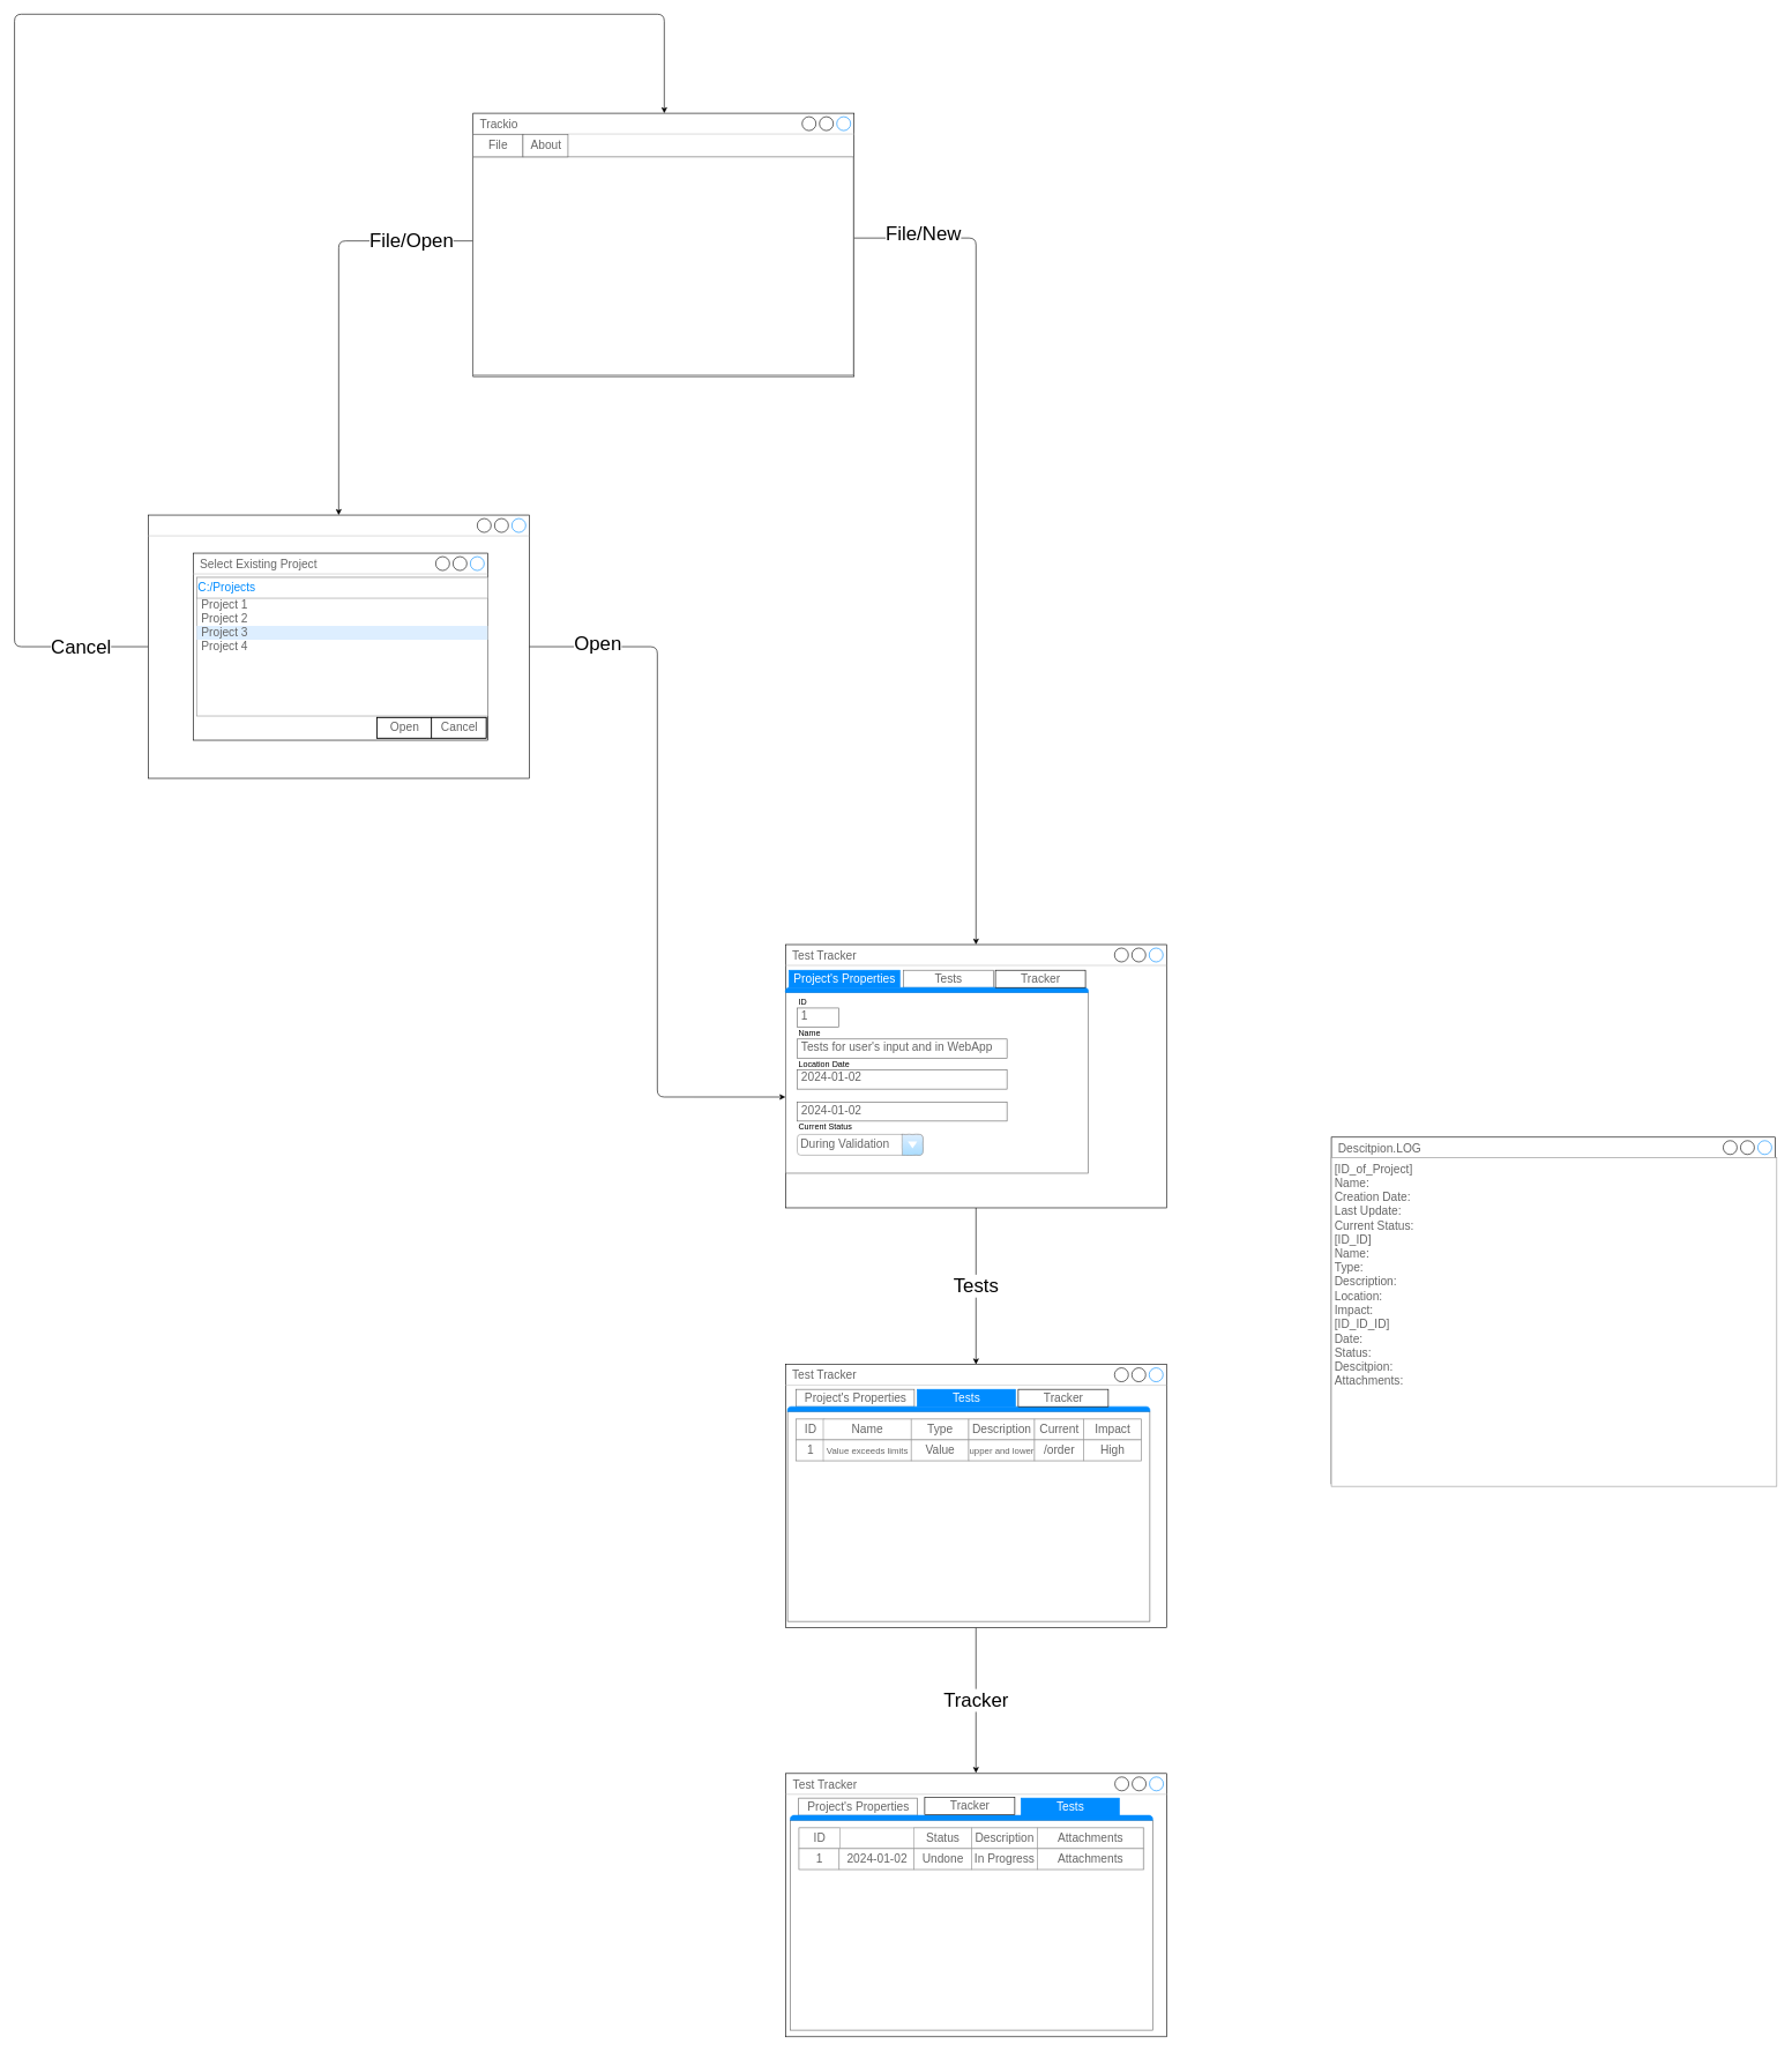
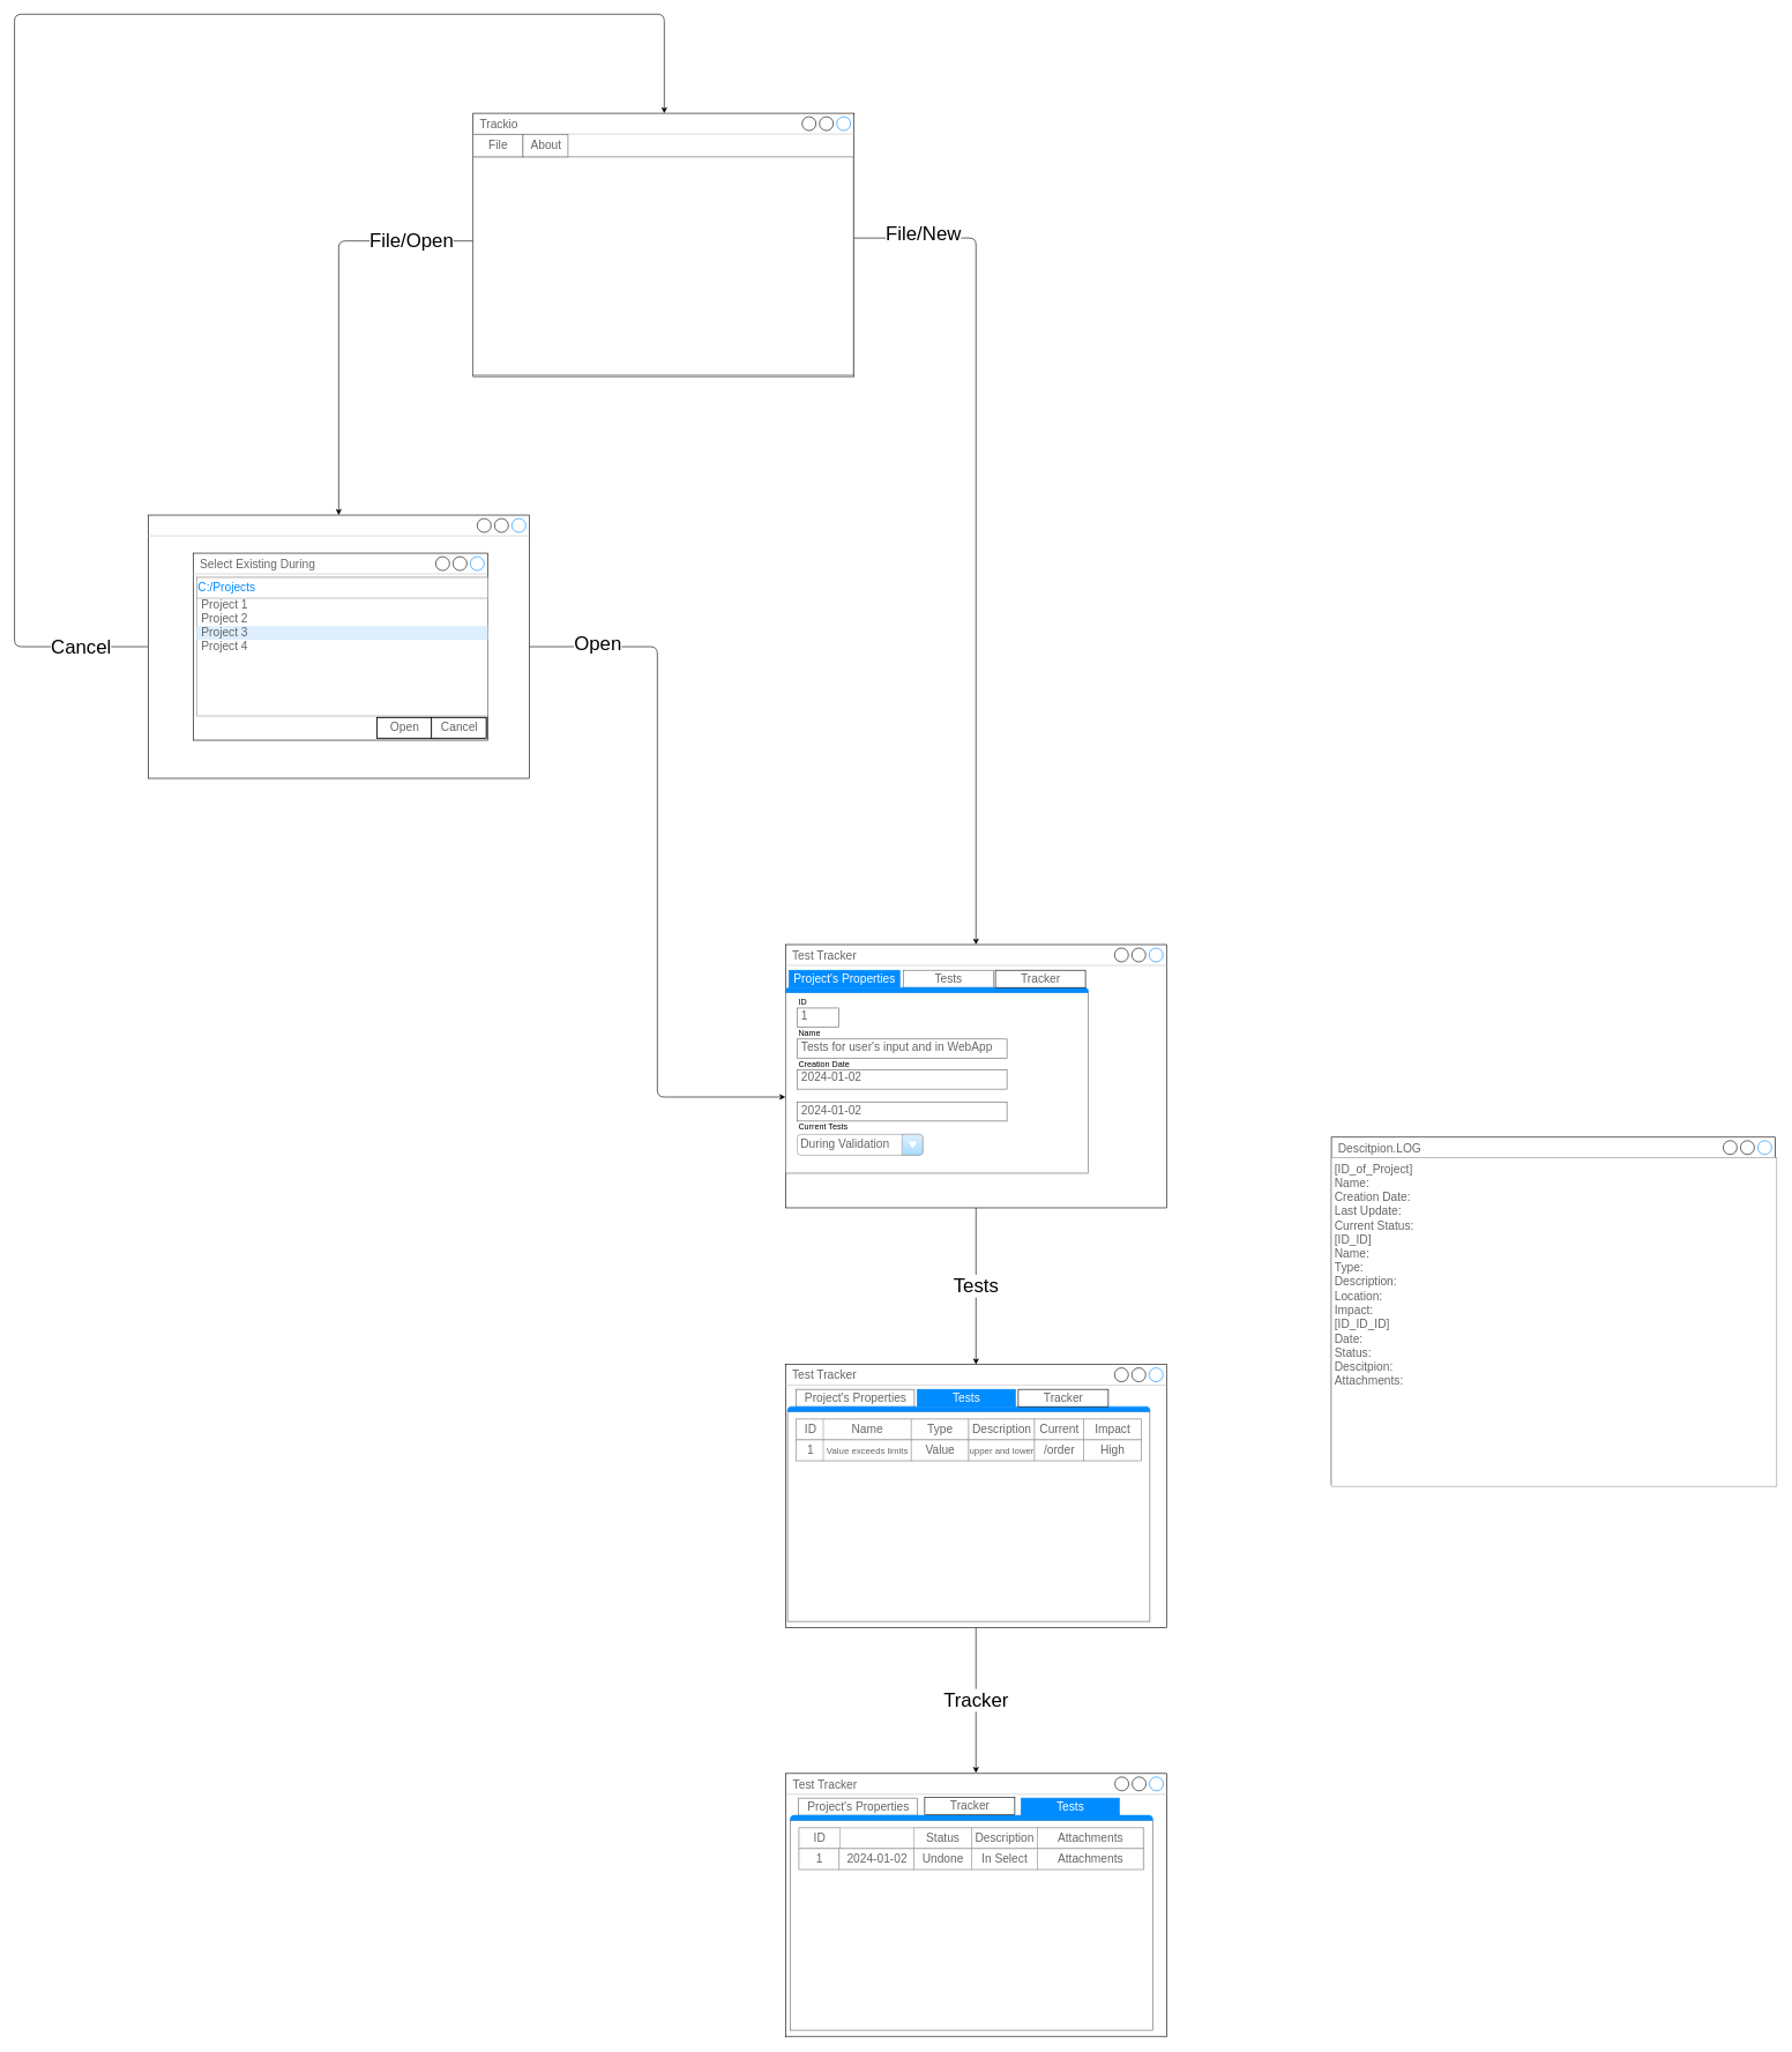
- <mxCell id="14" value="Select Existing Project" style="strokeWidth=1;shadow=0;dashed=0;align=center;html=1;shape=mxgraph.mockup.containers.window;align=left;verticalAlign=top;spacingLeft=8;strokeColor2=#008cff;strokeColor3=#c4c4c4;fontColor=#666666;mainText=;fontSize=17;labelBackgroundColor=none;strokeColor=default;fillColor=default;" parent="1" vertex="1"><mxGeometry x="278" y="798" width="425" height="270" as="geometry" /></mxCell>
+ <mxCell id="14" value="Select Existing During" style="strokeWidth=1;shadow=0;dashed=0;align=center;html=1;shape=mxgraph.mockup.containers.window;align=left;verticalAlign=top;spacingLeft=8;strokeColor2=#008cff;strokeColor3=#c4c4c4;fontColor=#666666;mainText=;fontSize=17;labelBackgroundColor=none;strokeColor=default;fillColor=default;" parent="1" vertex="1"><mxGeometry x="278" y="798" width="425" height="270" as="geometry" /></mxCell>
- <mxCell id="36" value="Location Date" style="text;spacingTop=-5;whiteSpace=wrap;html=1;align=left;fontSize=12;fontFamily=Helvetica;fillColor=none;strokeColor=none;comic=1;sketch=0;" parent="34" vertex="1"><mxGeometry width="128.529" height="14.306" as="geometry" /></mxCell>
+ <mxCell id="36" value="Creation Date" style="text;spacingTop=-5;whiteSpace=wrap;html=1;align=left;fontSize=12;fontFamily=Helvetica;fillColor=none;strokeColor=none;comic=1;sketch=0;" parent="34" vertex="1"><mxGeometry width="128.529" height="14.306" as="geometry" /></mxCell>
- <mxCell id="40" value="Current Status" style="text;spacingTop=-5;whiteSpace=wrap;html=1;align=left;fontSize=12;fontFamily=Helvetica;fillColor=none;strokeColor=none;comic=1;sketch=0;" parent="39" vertex="1"><mxGeometry width="128.529" height="14.306" as="geometry" /></mxCell>
+ <mxCell id="40" value="Current Tests" style="text;spacingTop=-5;whiteSpace=wrap;html=1;align=left;fontSize=12;fontFamily=Helvetica;fillColor=none;strokeColor=none;comic=1;sketch=0;" parent="39" vertex="1"><mxGeometry width="128.529" height="14.306" as="geometry" /></mxCell>
- <mxCell id="79" value="In Progress" style="strokeColor=inherit;fillColor=inherit;gradientColor=inherit;strokeWidth=1;shadow=0;dashed=0;align=center;html=1;shape=mxgraph.mockup.forms.rrect;rSize=0;fontSize=17;fontColor=#666666;" parent="75" vertex="1"><mxGeometry x="249" width="95" height="30" as="geometry" /></mxCell>
+ <mxCell id="79" value="In Select" style="strokeColor=inherit;fillColor=inherit;gradientColor=inherit;strokeWidth=1;shadow=0;dashed=0;align=center;html=1;shape=mxgraph.mockup.forms.rrect;rSize=0;fontSize=17;fontColor=#666666;" parent="75" vertex="1"><mxGeometry x="249" width="95" height="30" as="geometry" /></mxCell>
